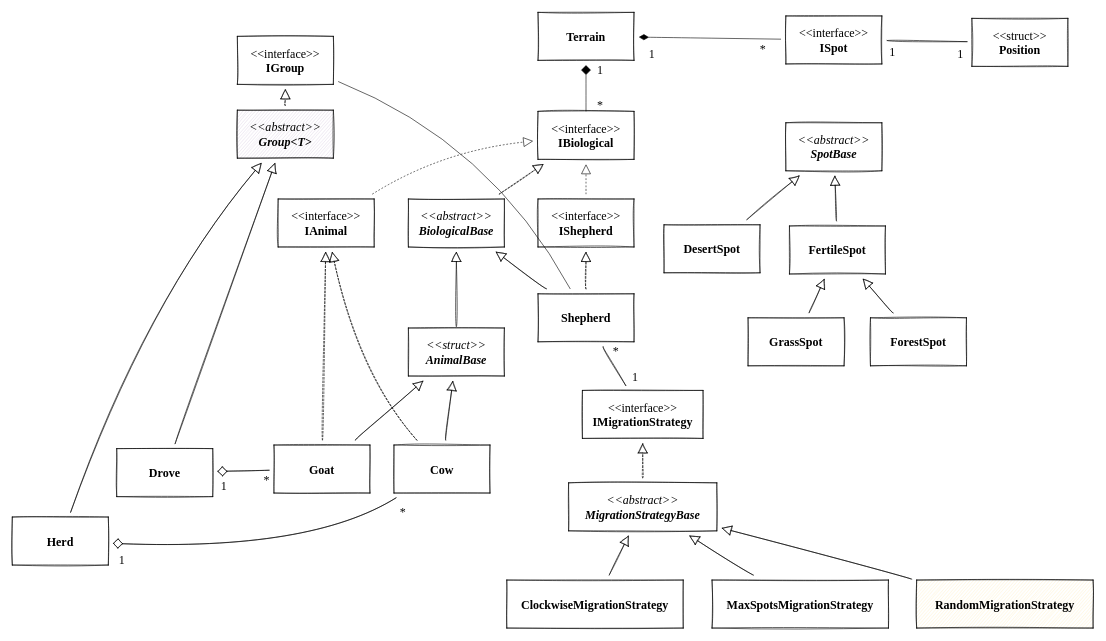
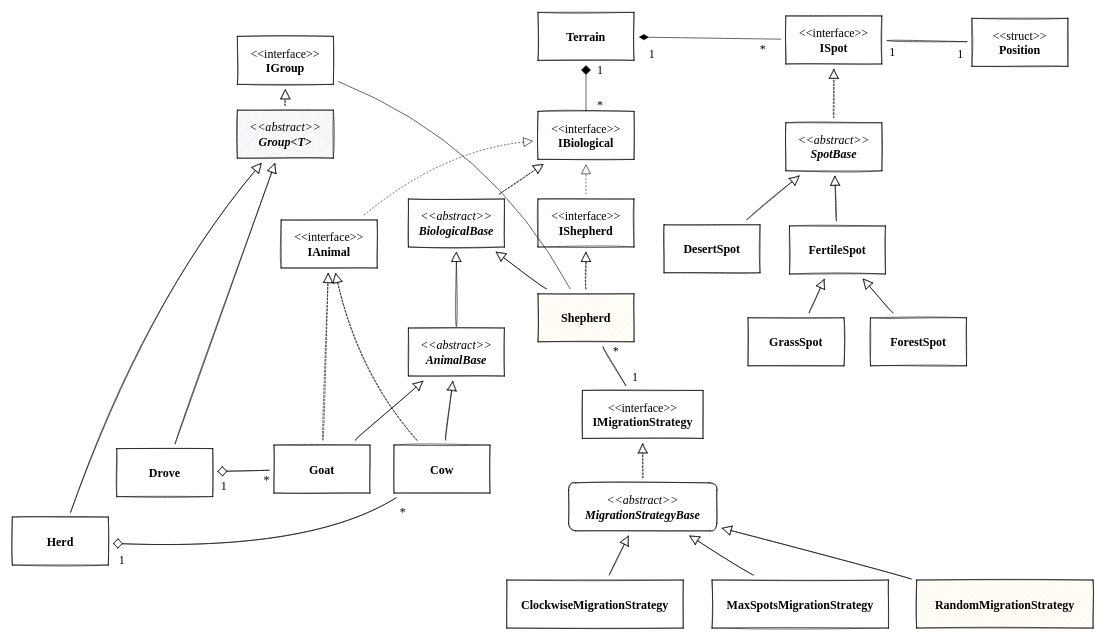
+ <mxCell id="8" style="edgeStyle=none;curved=1;rounded=0;sketch=1;hachureGap=4;orthogonalLoop=1;jettySize=auto;html=1;fontFamily=Architects Daughter;fontSource=https%3A%2F%2Ffonts.googleapis.com%2Fcss%3Ffamily%3DArchitects%2BDaughter;fontSize=16;startArrow=none;startFill=0;endArrow=block;endFill=0;startSize=14;endSize=14;sourcePerimeterSpacing=8;targetPerimeterSpacing=8;dashed=1;" edge="1" parent="1" source="9" target="5"><mxGeometry relative="1" as="geometry" /></mxCell>
- <mxCell id="27" value="&amp;lt;&amp;lt;interface&amp;gt;&amp;gt;&lt;br&gt;&lt;b&gt;IAnimal&lt;/b&gt;" style="rounded=0;whiteSpace=wrap;html=1;sketch=1;hachureGap=4;fontFamily=Architects Daughter;fontSource=https%3A%2F%2Ffonts.googleapis.com%2Fcss%3Ffamily%3DArchitects%2BDaughter;fontSize=20;" vertex="1" parent="1"><mxGeometry x="463" y="331" width="160" height="80" as="geometry" /></mxCell>
+ <mxCell id="27" value="&amp;lt;&amp;lt;interface&amp;gt;&amp;gt;&lt;br&gt;&lt;b&gt;IAnimal&lt;/b&gt;" style="rounded=0;whiteSpace=wrap;html=1;sketch=1;hachureGap=4;fontFamily=Architects Daughter;fontSource=https%3A%2F%2Ffonts.googleapis.com%2Fcss%3Ffamily%3DArchitects%2BDaughter;fontSize=20;" vertex="1" parent="1"><mxGeometry x="468" y="366" width="160" height="80" as="geometry" /></mxCell>
- <mxCell id="25" value="Shepherd" style="rounded=0;whiteSpace=wrap;html=1;sketch=1;hachureGap=4;fontFamily=Architects Daughter;fontSource=https%3A%2F%2Ffonts.googleapis.com%2Fcss%3Ffamily%3DArchitects%2BDaughter;fontSize=20;fontStyle=1" vertex="1" parent="1"><mxGeometry x="896" y="489" width="160" height="80" as="geometry" /></mxCell>
+ <mxCell id="25" value="Shepherd" style="rounded=0;whiteSpace=wrap;html=1;sketch=1;hachureGap=4;fontFamily=Architects Daughter;fontSource=https%3A%2F%2Ffonts.googleapis.com%2Fcss%3Ffamily%3DArchitects%2BDaughter;fontSize=20;fontStyle=1;fillColor=#fff2cc;" vertex="1" parent="1"><mxGeometry x="896" y="489" width="160" height="80" as="geometry" /></mxCell>
- <mxCell id="35" value="&lt;i&gt;&amp;lt;&amp;lt;struct&amp;gt;&amp;gt;&lt;br&gt;&lt;b&gt;AnimalBase&lt;/b&gt;&lt;/i&gt;" style="rounded=0;whiteSpace=wrap;html=1;sketch=1;hachureGap=4;fontFamily=Architects Daughter;fontSource=https%3A%2F%2Ffonts.googleapis.com%2Fcss%3Ffamily%3DArchitects%2BDaughter;fontSize=20;" vertex="1" parent="1"><mxGeometry x="680" y="546" width="160" height="80" as="geometry" /></mxCell>
+ <mxCell id="35" value="&lt;i&gt;&amp;lt;&amp;lt;abstract&amp;gt;&amp;gt;&lt;br&gt;&lt;b&gt;AnimalBase&lt;/b&gt;&lt;/i&gt;" style="rounded=0;whiteSpace=wrap;html=1;sketch=1;hachureGap=4;fontFamily=Architects Daughter;fontSource=https%3A%2F%2Ffonts.googleapis.com%2Fcss%3Ffamily%3DArchitects%2BDaughter;fontSize=20;" vertex="1" parent="1"><mxGeometry x="680" y="546" width="160" height="80" as="geometry" /></mxCell>
- <mxCell id="57" value="&lt;i&gt;&amp;lt;&amp;lt;abstract&amp;gt;&amp;gt;&lt;br&gt;&lt;b&gt;MigrationStrategyBase&lt;/b&gt;&lt;br&gt;&lt;/i&gt;" style="rounded=0;whiteSpace=wrap;html=1;sketch=1;hachureGap=4;fontFamily=Architects Daughter;fontSource=https%3A%2F%2Ffonts.googleapis.com%2Fcss%3Ffamily%3DArchitects%2BDaughter;fontSize=20;" vertex="1" parent="1"><mxGeometry x="947" y="804" width="247" height="80" as="geometry" /></mxCell>
+ <mxCell id="57" value="&lt;i&gt;&amp;lt;&amp;lt;abstract&amp;gt;&amp;gt;&lt;br&gt;&lt;b&gt;MigrationStrategyBase&lt;/b&gt;&lt;br&gt;&lt;/i&gt;" style="whiteSpace=wrap;html=1;sketch=1;hachureGap=4;fontFamily=Architects Daughter;fontSource=https%3A%2F%2Ffonts.googleapis.com%2Fcss%3Ffamily%3DArchitects%2BDaughter;fontSize=20;rounded=1;" vertex="1" parent="1"><mxGeometry x="947" y="804" width="247" height="80" as="geometry" /></mxCell>
